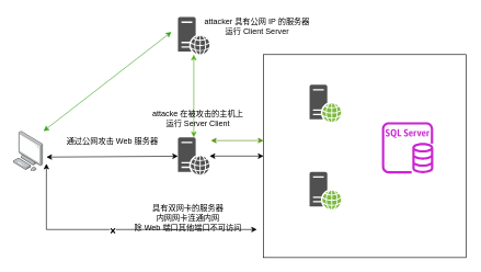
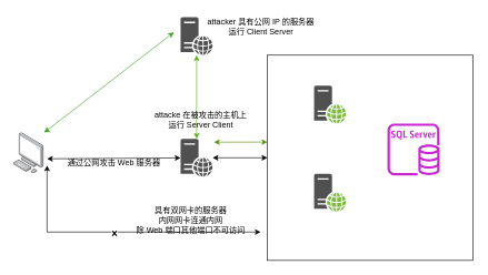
- <mxCell id="6" value="通过公网攻击 Web 服务器" style="text;html=1;align=center;verticalAlign=middle;resizable=0;points=[];autosize=1;strokeColor=none;fillColor=none;" vertex="1" parent="1"><mxGeometry x="90" y="198.6" width="160" height="30" as="geometry" /></mxCell>
+ <mxCell id="6" value="通过公网攻击 Web 服务器" style="text;html=1;align=center;verticalAlign=middle;resizable=0;points=[];autosize=1;strokeColor=none;fillColor=none;" vertex="1" parent="1"><mxGeometry x="90" y="228.6" width="160" height="30" as="geometry" /></mxCell>
